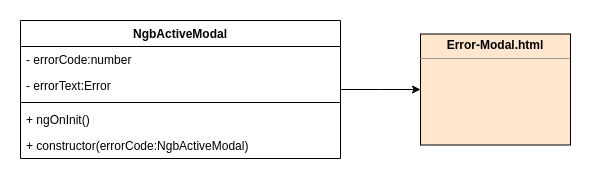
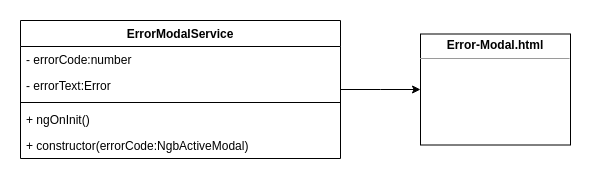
- <mxCell id="3" value="NgbActiveModal" style="swimlane;fontStyle=1;align=center;verticalAlign=top;childLayout=stackLayout;horizontal=1;startSize=26;horizontalStack=0;resizeParent=1;resizeParentMax=0;resizeLast=0;collapsible=1;marginBottom=0;" vertex="1" parent="1"><mxGeometry x="20" y="20" width="320" height="138" as="geometry" /></mxCell>
+ <mxCell id="3" value="ErrorModalService" style="swimlane;fontStyle=1;align=center;verticalAlign=top;childLayout=stackLayout;horizontal=1;startSize=26;horizontalStack=0;resizeParent=1;resizeParentMax=0;resizeLast=0;collapsible=1;marginBottom=0;" vertex="1" parent="1"><mxGeometry x="20" y="20" width="320" height="138" as="geometry" /></mxCell>
- <mxCell id="9" value="&lt;p style=&quot;margin: 0px ; margin-top: 4px ; text-align: center&quot;&gt;&lt;b&gt;Error-Modal.html&lt;/b&gt;&lt;/p&gt;&lt;hr size=&quot;1&quot;&gt;&lt;p style=&quot;margin: 0px ; margin-left: 4px&quot;&gt;&lt;/p&gt;&lt;p style=&quot;margin: 0px ; margin-left: 4px&quot;&gt;&lt;br&gt;&lt;/p&gt;" style="verticalAlign=top;align=left;overflow=fill;fontSize=12;fontFamily=Helvetica;html=1;fillColor=#ffe6cc;" vertex="1" parent="1"><mxGeometry x="420" y="33.5" width="150" height="111" as="geometry" /></mxCell>
+ <mxCell id="9" value="&lt;p style=&quot;margin: 0px ; margin-top: 4px ; text-align: center&quot;&gt;&lt;b&gt;Error-Modal.html&lt;/b&gt;&lt;/p&gt;&lt;hr size=&quot;1&quot;&gt;&lt;p style=&quot;margin: 0px ; margin-left: 4px&quot;&gt;&lt;/p&gt;&lt;p style=&quot;margin: 0px ; margin-left: 4px&quot;&gt;&lt;br&gt;&lt;/p&gt;" style="verticalAlign=top;align=left;overflow=fill;fontSize=12;fontFamily=Helvetica;html=1;" vertex="1" parent="1"><mxGeometry x="420" y="33.5" width="150" height="111" as="geometry" /></mxCell>
